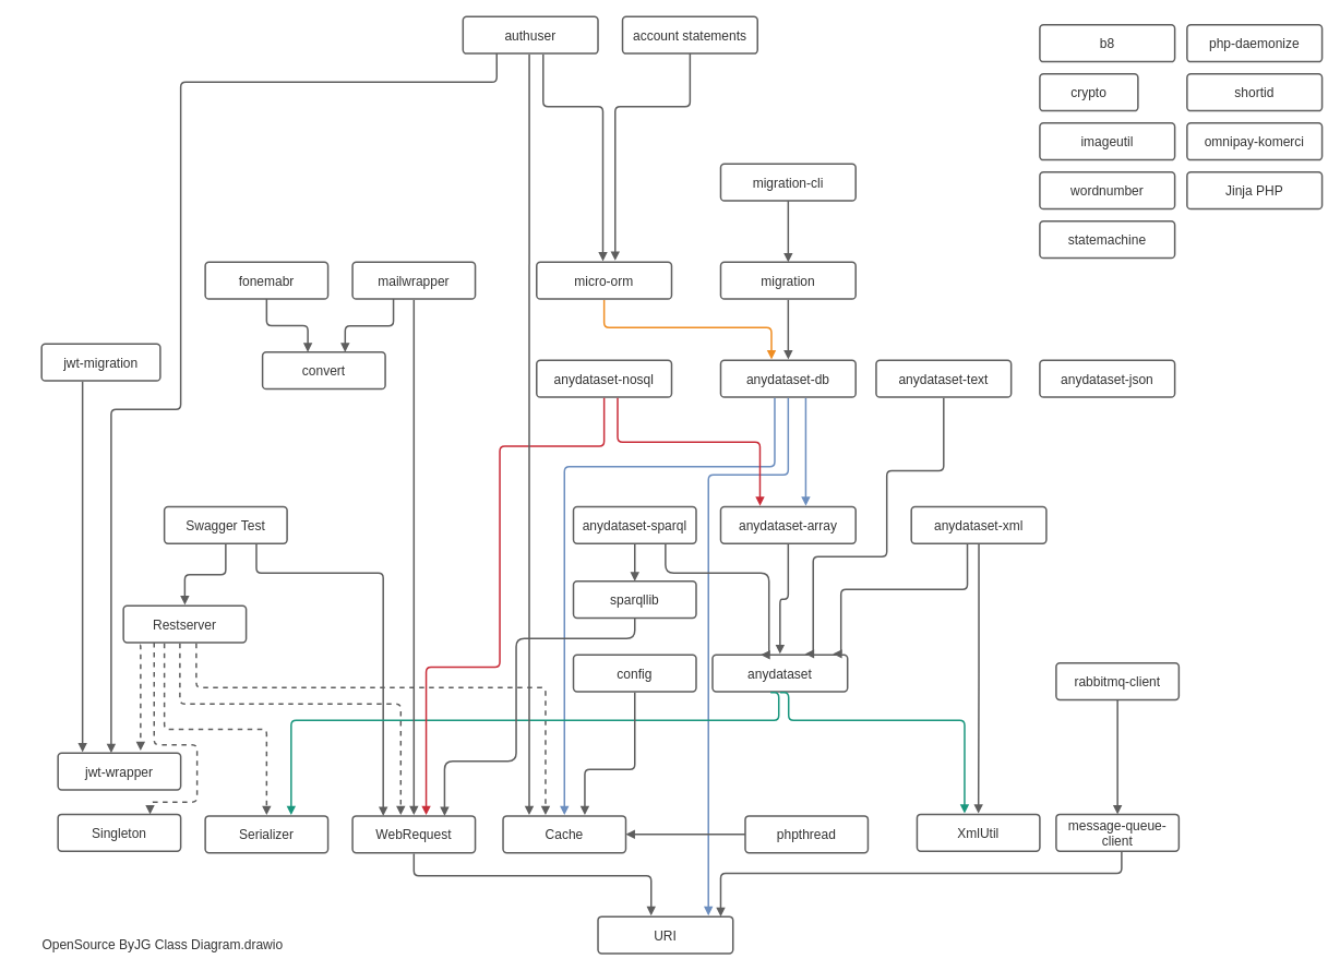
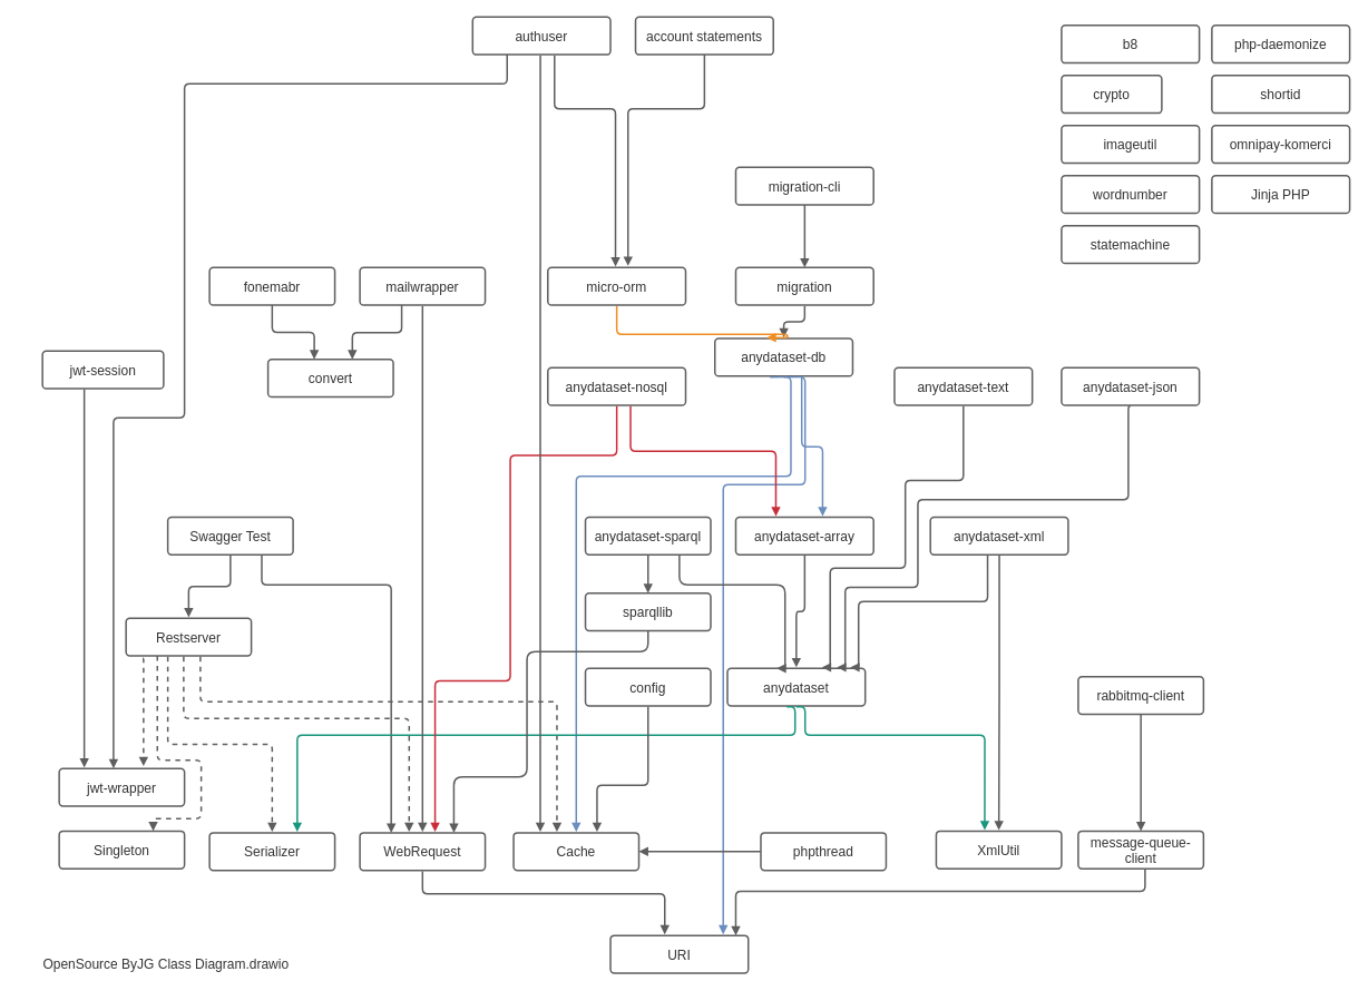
- <mxCell id="55" value="jwt-migration" style="html=1;overflow=block;blockSpacing=1;whiteSpace=wrap;;whiteSpace=wrap;fontSize=16;fontColor=#333333;spacing=4;strokeColor=#5E5E5E;rounded=1;absoluteArcSize=1;arcSize=9;strokeWidth=2;" vertex="1" parent="1"><mxGeometry x="50" y="420" width="145" height="45" as="geometry" /></mxCell>
+ <mxCell id="55" value="jwt-session" style="html=1;overflow=block;blockSpacing=1;whiteSpace=wrap;;whiteSpace=wrap;fontSize=16;fontColor=#333333;spacing=4;strokeColor=#5E5E5E;rounded=1;absoluteArcSize=1;arcSize=9;strokeWidth=2;" vertex="1" parent="1"><mxGeometry x="50" y="420" width="145" height="45" as="geometry" /></mxCell>
- <mxCell id="18" value="anydataset-db" style="html=1;overflow=block;blockSpacing=1;whiteSpace=wrap;;whiteSpace=wrap;fontSize=16;fontColor=#333333;spacing=4;strokeColor=#5e5e5e;strokeOpacity=100;rounded=1;absoluteArcSize=1;arcSize=9;strokeWidth=2;" vertex="1" parent="1"><mxGeometry x="880" y="440" width="165" height="45" as="geometry" /></mxCell>
+ <mxCell id="18" value="anydataset-db" style="html=1;overflow=block;blockSpacing=1;whiteSpace=wrap;;whiteSpace=wrap;fontSize=16;fontColor=#333333;spacing=4;strokeColor=#5e5e5e;strokeOpacity=100;rounded=1;absoluteArcSize=1;arcSize=9;strokeWidth=2;" vertex="1" parent="1"><mxGeometry x="855" y="405" width="165" height="45" as="geometry" /></mxCell>
+ <mxCell id="41" value="" style="html=1;jettySize=18;whiteSpace=wrap;fontSize=11;strokeColor=#5E5E5E;strokeWidth=2;rounded=1;arcSize=12;edgeStyle=orthogonalEdgeStyle;startArrow=none;;endArrow=block;endFill=1;;exitX=0.5;exitY=1.025;exitPerimeter=0;entryX=0.794;entryY=-0.025;entryPerimeter=0;" edge="1" parent="1" source="29" target="19"><mxGeometry width="100" height="100" relative="1" as="geometry"><Array as="points"><mxPoint x="1350" y="486" /><mxPoint x="1350" y="598" /><mxPoint x="1098" y="598" /><mxPoint x="1098" y="703" /><mxPoint x="1011" y="703" /></Array></mxGeometry></mxCell>
